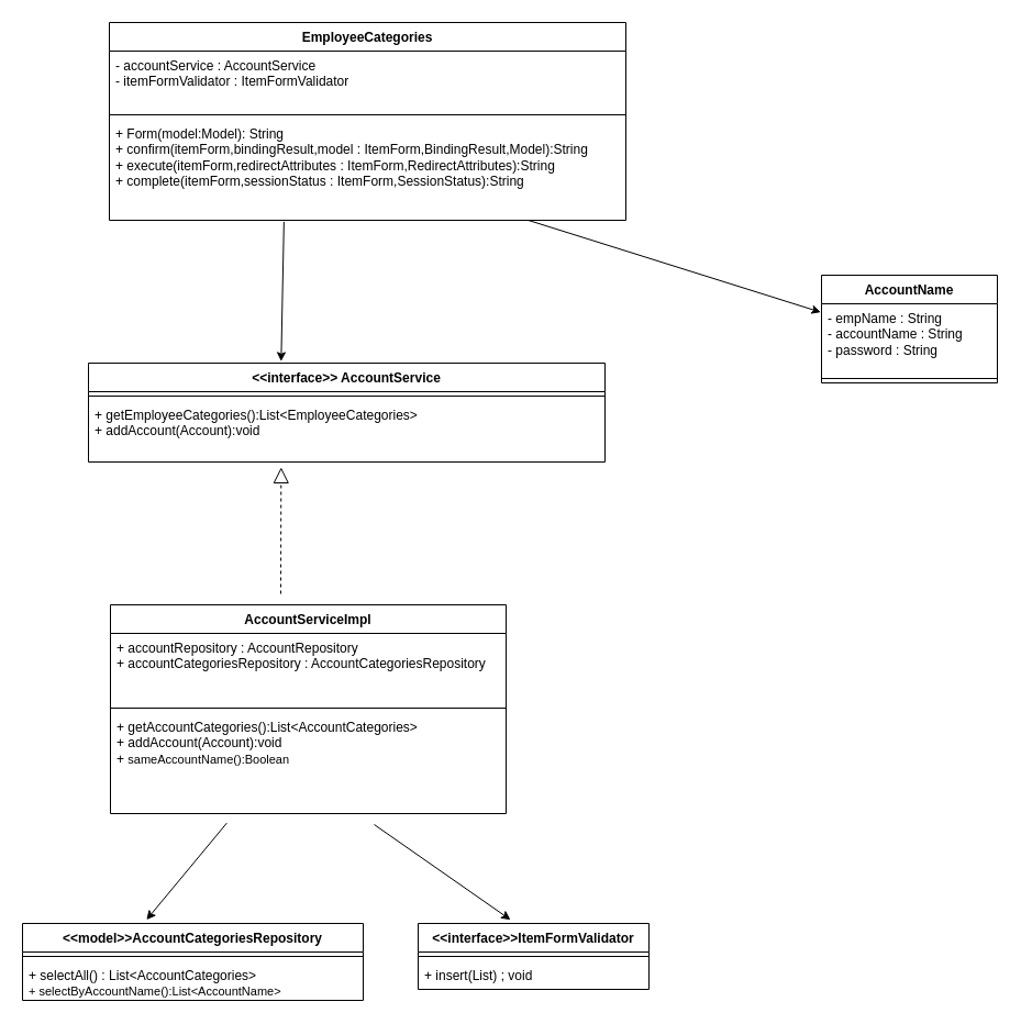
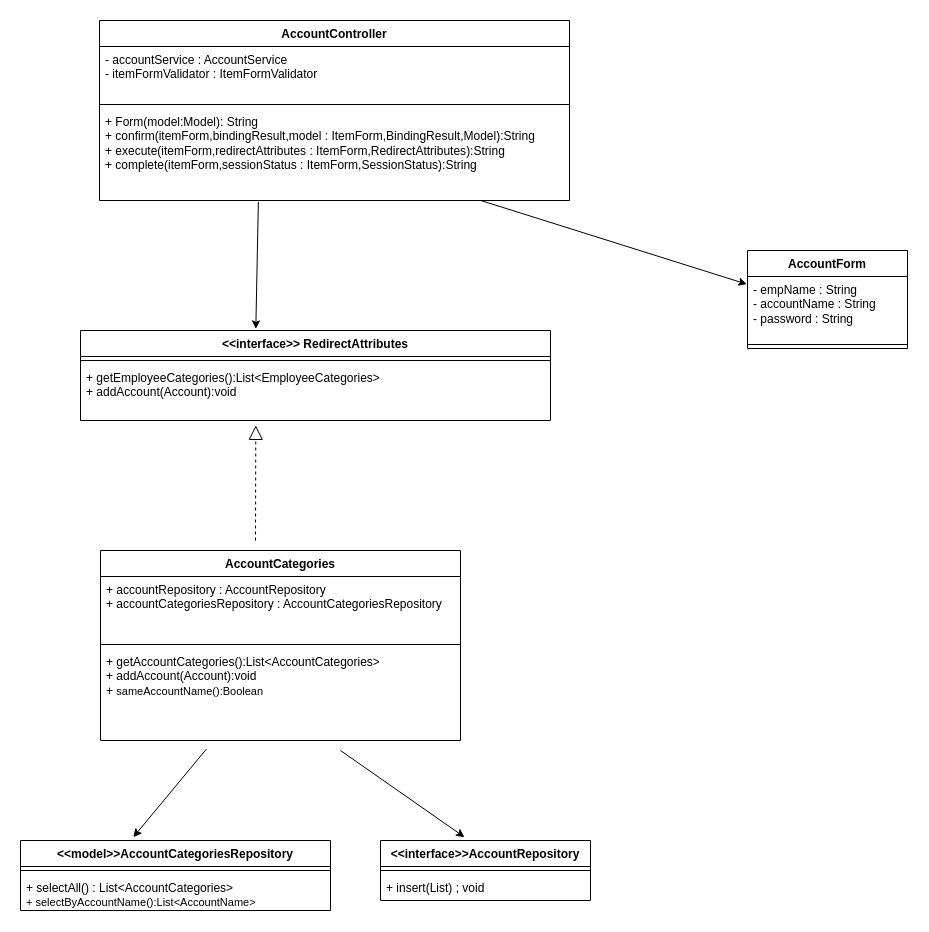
- <mxCell id="5" value="EmployeeCategories" style="swimlane;fontStyle=1;align=center;verticalAlign=top;childLayout=stackLayout;horizontal=1;startSize=26;horizontalStack=0;resizeParent=1;resizeParentMax=0;resizeLast=0;collapsible=1;marginBottom=0;whiteSpace=wrap;html=1;" parent="1" vertex="1"><mxGeometry x="99" y="20" width="470" height="180" as="geometry" /></mxCell>
+ <mxCell id="5" value="AccountController" style="swimlane;fontStyle=1;align=center;verticalAlign=top;childLayout=stackLayout;horizontal=1;startSize=26;horizontalStack=0;resizeParent=1;resizeParentMax=0;resizeLast=0;collapsible=1;marginBottom=0;whiteSpace=wrap;html=1;" parent="1" vertex="1"><mxGeometry x="99" y="20" width="470" height="180" as="geometry" /></mxCell>
- <mxCell id="9" value="AccountName" style="swimlane;fontStyle=1;align=center;verticalAlign=top;childLayout=stackLayout;horizontal=1;startSize=26;horizontalStack=0;resizeParent=1;resizeParentMax=0;resizeLast=0;collapsible=1;marginBottom=0;whiteSpace=wrap;html=1;" parent="1" vertex="1"><mxGeometry x="747" y="250" width="160" height="98" as="geometry" /></mxCell>
+ <mxCell id="9" value="AccountForm" style="swimlane;fontStyle=1;align=center;verticalAlign=top;childLayout=stackLayout;horizontal=1;startSize=26;horizontalStack=0;resizeParent=1;resizeParentMax=0;resizeLast=0;collapsible=1;marginBottom=0;whiteSpace=wrap;html=1;" parent="1" vertex="1"><mxGeometry x="747" y="250" width="160" height="98" as="geometry" /></mxCell>
- <mxCell id="2" value="&amp;lt;&amp;lt;interface&amp;gt;&amp;gt; AccountService&lt;div&gt;&lt;br&gt;&lt;/div&gt;" style="swimlane;fontStyle=1;align=center;verticalAlign=top;childLayout=stackLayout;horizontal=1;startSize=26;horizontalStack=0;resizeParent=1;resizeParentMax=0;resizeLast=0;collapsible=1;marginBottom=0;whiteSpace=wrap;html=1;" parent="1" vertex="1"><mxGeometry x="80" y="330" width="470" height="90" as="geometry"><mxRectangle x="10" y="520" width="200" height="40" as="alternateBounds" /></mxGeometry></mxCell>
+ <mxCell id="2" value="&amp;lt;&amp;lt;interface&amp;gt;&amp;gt; RedirectAttributes&lt;div&gt;&lt;br&gt;&lt;/div&gt;" style="swimlane;fontStyle=1;align=center;verticalAlign=top;childLayout=stackLayout;horizontal=1;startSize=26;horizontalStack=0;resizeParent=1;resizeParentMax=0;resizeLast=0;collapsible=1;marginBottom=0;whiteSpace=wrap;html=1;" parent="1" vertex="1"><mxGeometry x="80" y="330" width="470" height="90" as="geometry"><mxRectangle x="10" y="520" width="200" height="40" as="alternateBounds" /></mxGeometry></mxCell>
- <mxCell id="12" value="AccountServiceImpl" style="swimlane;fontStyle=1;align=center;verticalAlign=top;childLayout=stackLayout;horizontal=1;startSize=26;horizontalStack=0;resizeParent=1;resizeParentMax=0;resizeLast=0;collapsible=1;marginBottom=0;whiteSpace=wrap;html=1;" parent="1" vertex="1"><mxGeometry x="100" y="550" width="360" height="190" as="geometry" /></mxCell>
+ <mxCell id="12" value="AccountCategories" style="swimlane;fontStyle=1;align=center;verticalAlign=top;childLayout=stackLayout;horizontal=1;startSize=26;horizontalStack=0;resizeParent=1;resizeParentMax=0;resizeLast=0;collapsible=1;marginBottom=0;whiteSpace=wrap;html=1;" parent="1" vertex="1"><mxGeometry x="100" y="550" width="360" height="190" as="geometry" /></mxCell>
- <mxCell id="19" value="&amp;lt;&amp;lt;interface&amp;gt;&amp;gt;ItemFormValidator" style="swimlane;fontStyle=1;align=center;verticalAlign=top;childLayout=stackLayout;horizontal=1;startSize=26;horizontalStack=0;resizeParent=1;resizeParentMax=0;resizeLast=0;collapsible=1;marginBottom=0;whiteSpace=wrap;html=1;" parent="1" vertex="1"><mxGeometry x="380" y="840" width="210" height="60" as="geometry" /></mxCell>
+ <mxCell id="19" value="&amp;lt;&amp;lt;interface&amp;gt;&amp;gt;AccountRepository" style="swimlane;fontStyle=1;align=center;verticalAlign=top;childLayout=stackLayout;horizontal=1;startSize=26;horizontalStack=0;resizeParent=1;resizeParentMax=0;resizeLast=0;collapsible=1;marginBottom=0;whiteSpace=wrap;html=1;" parent="1" vertex="1"><mxGeometry x="380" y="840" width="210" height="60" as="geometry" /></mxCell>
